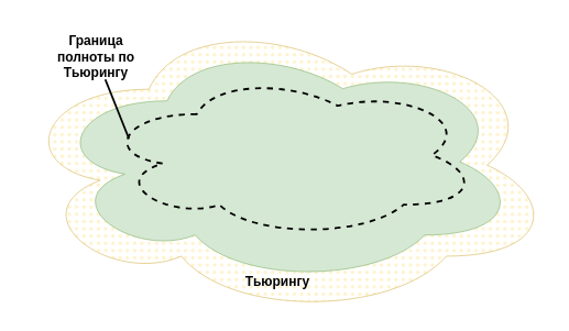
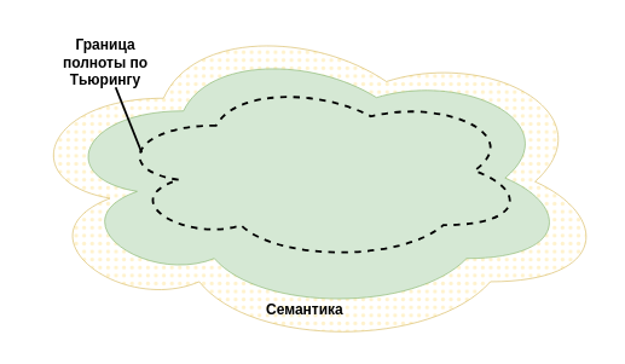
- <mxCell id="5" value="Тьюрингу" style="text;html=1;align=center;verticalAlign=middle;whiteSpace=wrap;rounded=0;fontSize=20;fontStyle=1" parent="1" vertex="1"><mxGeometry x="315" y="410" width="210" height="30" as="geometry" /></mxCell>
+ <mxCell id="5" value="Семантика" style="text;html=1;align=center;verticalAlign=middle;whiteSpace=wrap;rounded=0;fontSize=20;fontStyle=1" parent="1" vertex="1"><mxGeometry x="315" y="410" width="210" height="30" as="geometry" /></mxCell>
